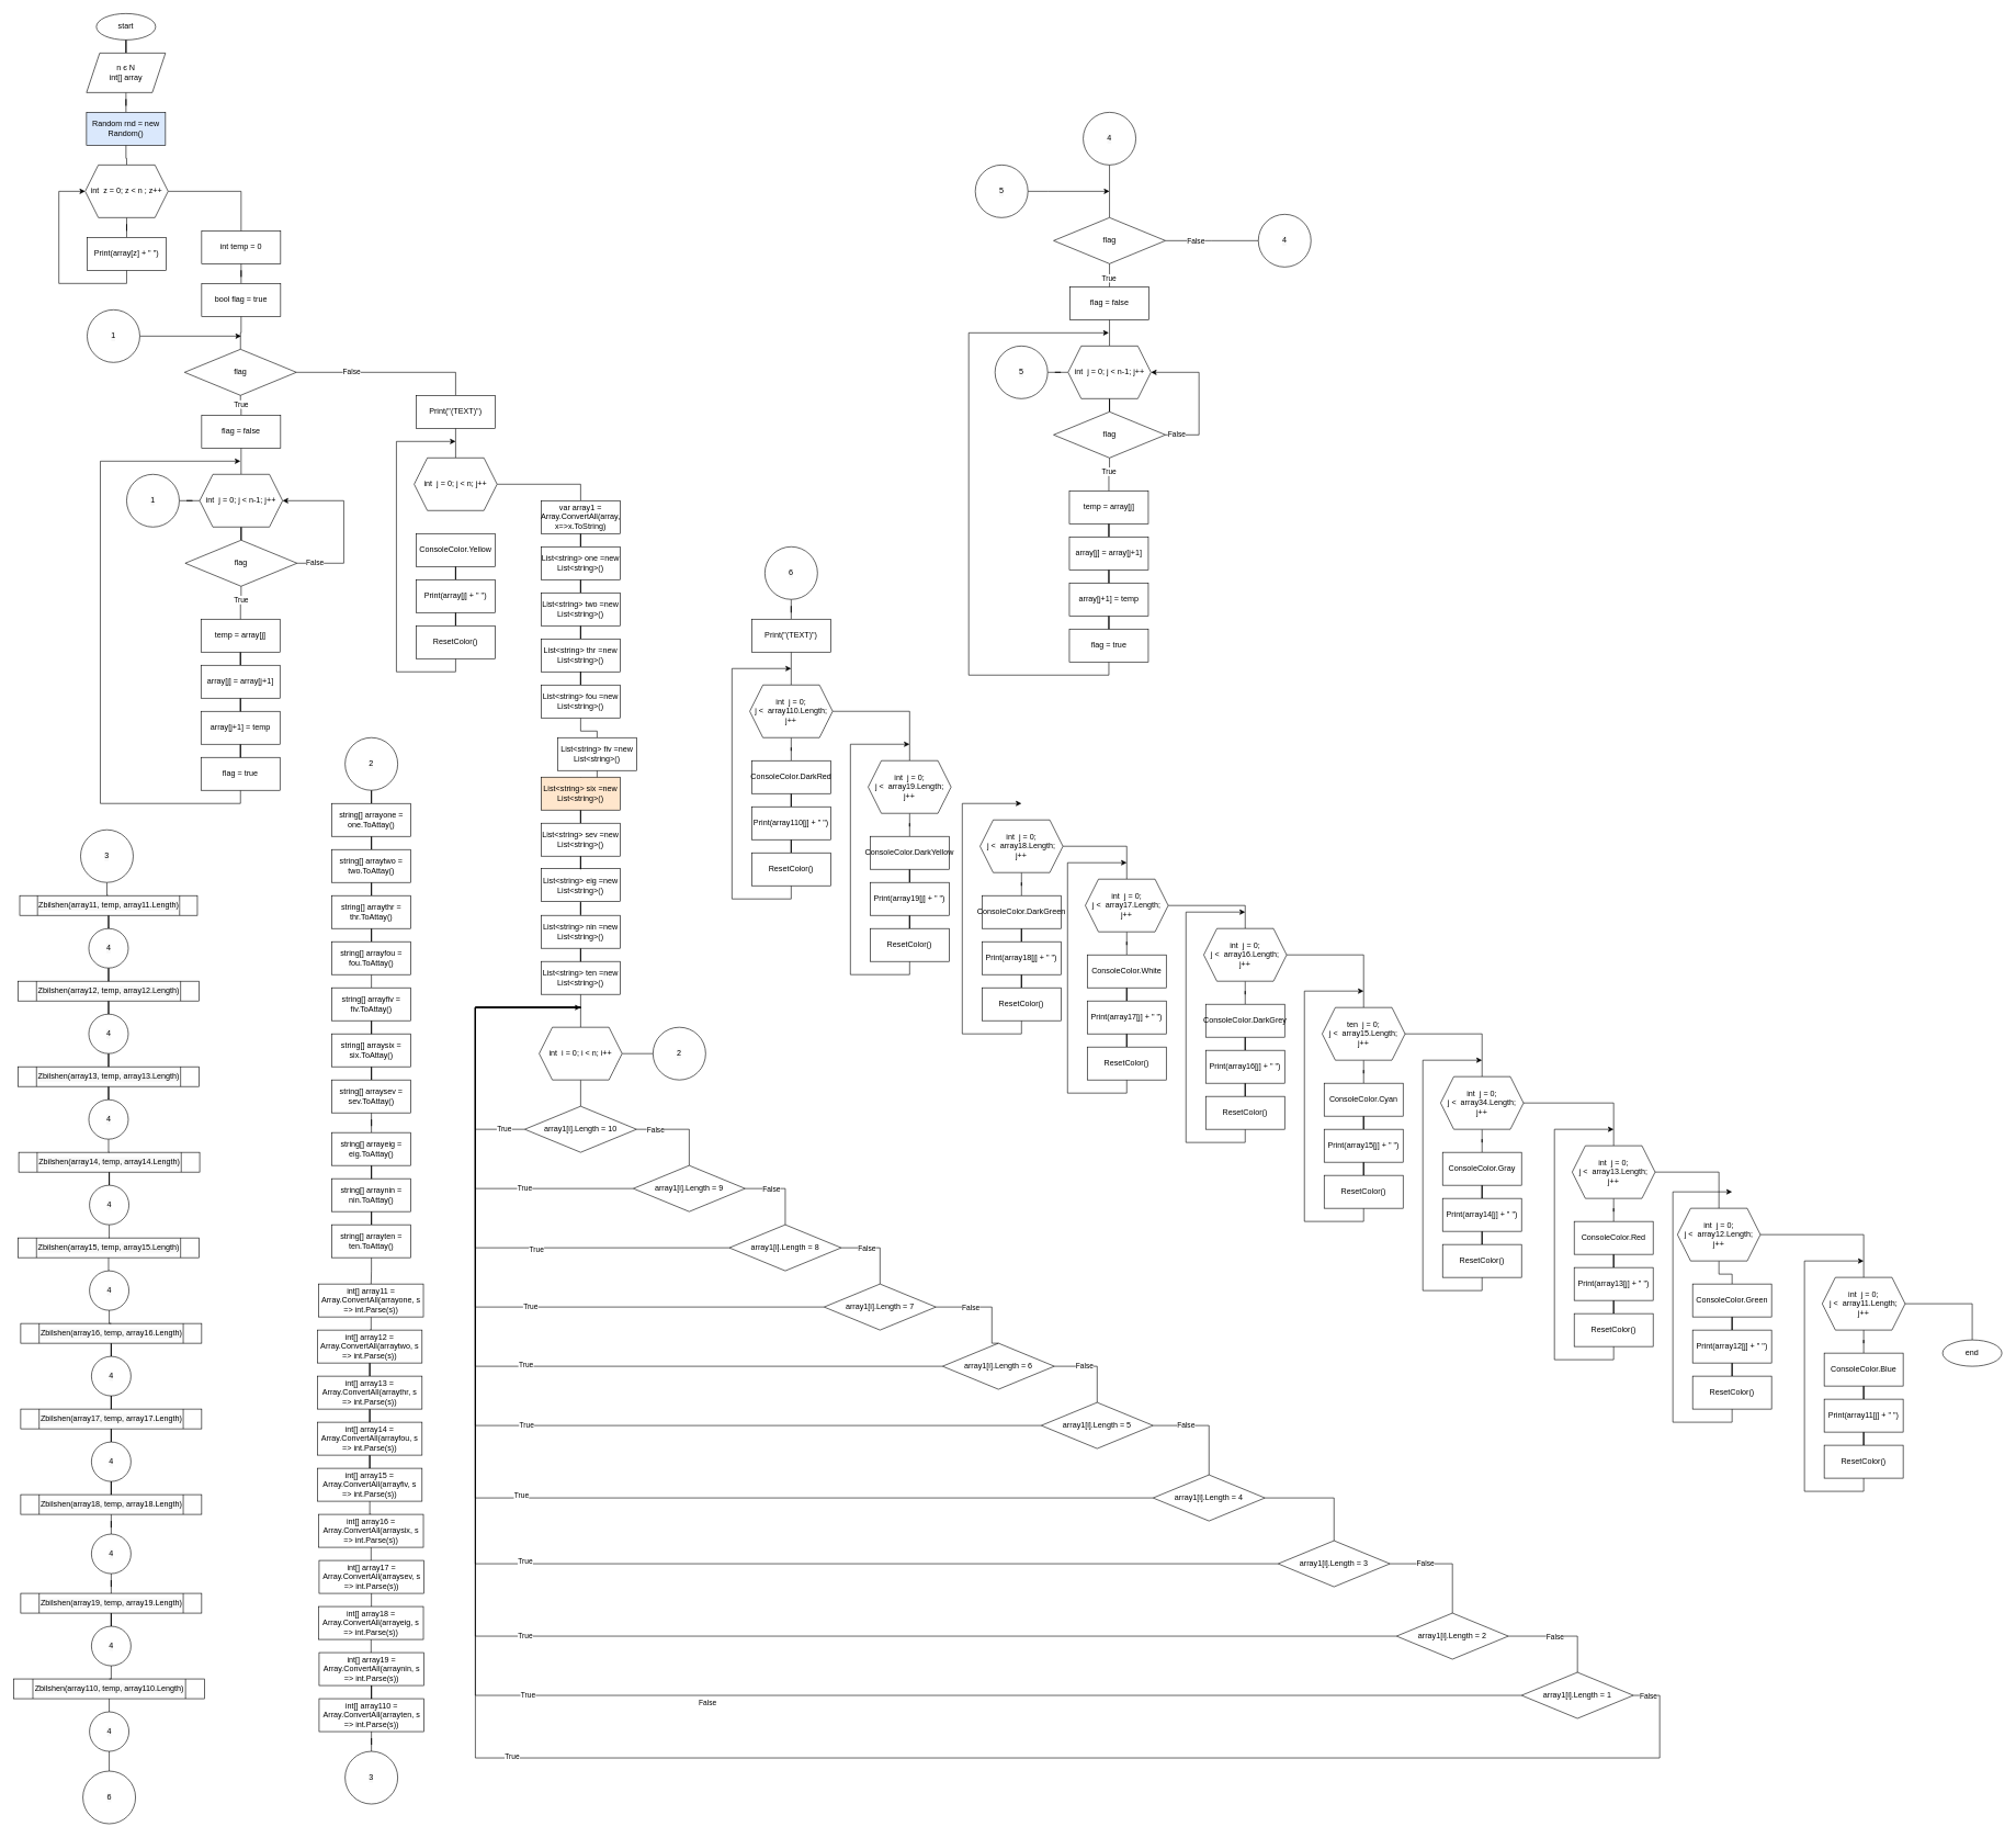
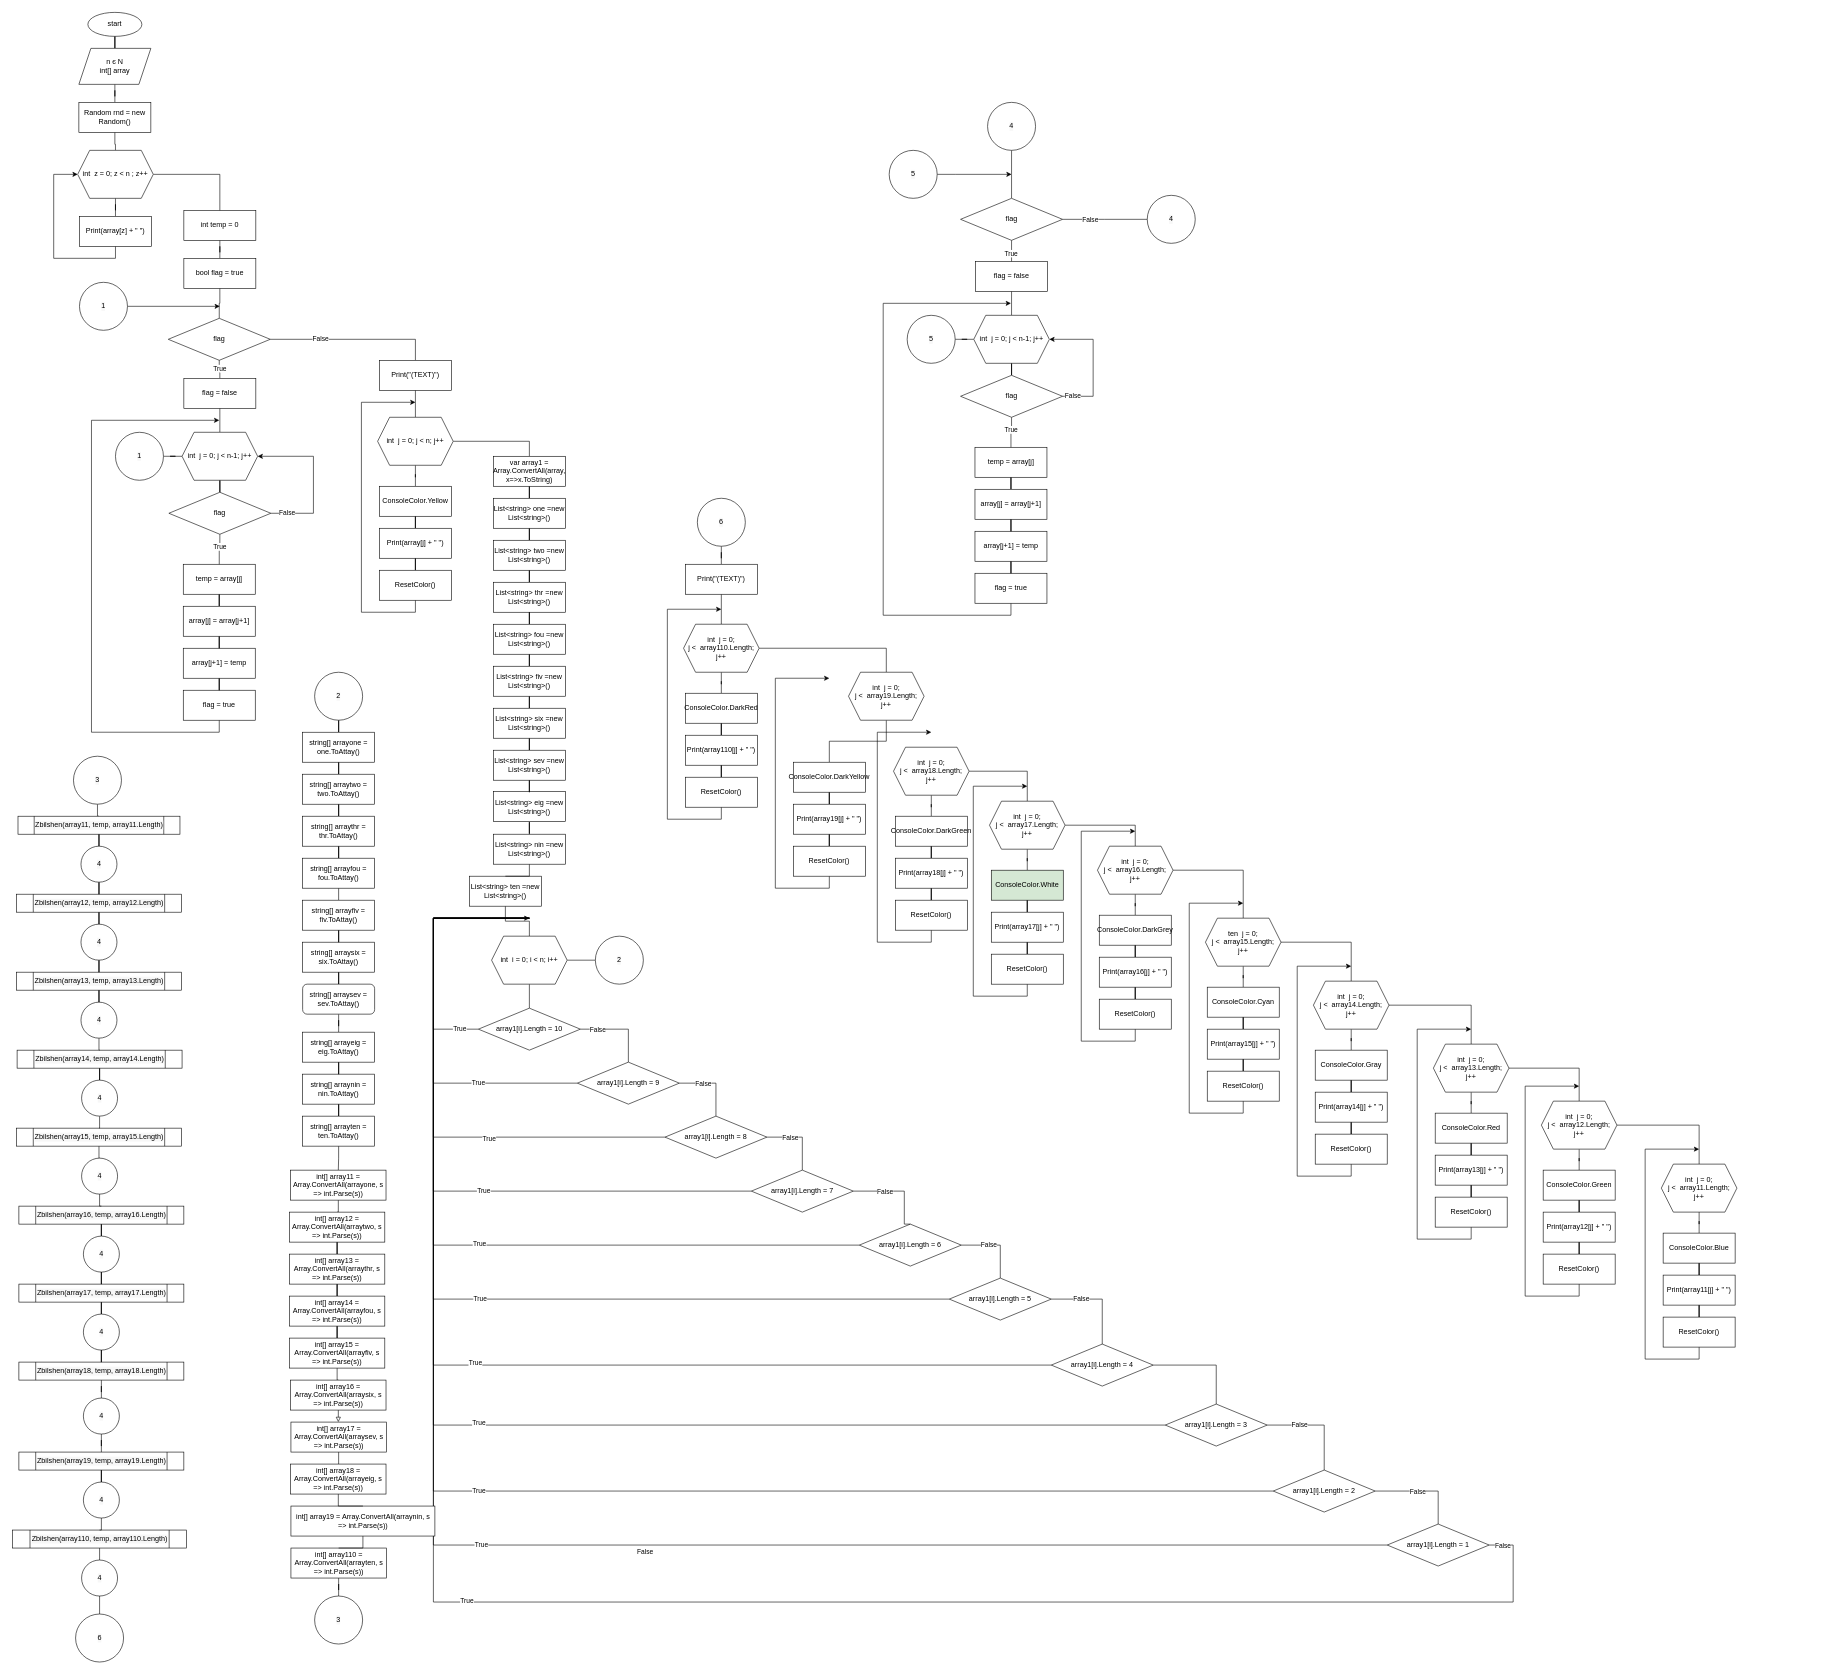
- <mxCell id="9" value="Random rnd = new Random()" style="rounded=0;whiteSpace=wrap;html=1;fillColor=#dae8fc;" vertex="1" parent="1"><mxGeometry x="131" y="170" width="120" height="50" as="geometry" /></mxCell>
+ <mxCell id="9" value="Random rnd = new Random()" style="rounded=0;whiteSpace=wrap;html=1;" vertex="1" parent="1"><mxGeometry x="131" y="170" width="120" height="50" as="geometry" /></mxCell>
+ <mxCell id="45" style="edgeStyle=orthogonalEdgeStyle;rounded=0;orthogonalLoop=1;jettySize=auto;html=1;endArrow=none;endFill=0;" edge="1" parent="1" source="47" target="49"><mxGeometry relative="1" as="geometry" /></mxCell>
- <mxCell id="65" value="List&amp;lt;string&amp;gt; fiv =new List&amp;lt;string&amp;gt;()" style="rounded=0;whiteSpace=wrap;html=1;" vertex="1" parent="1"><mxGeometry x="847" y="1120" width="120" height="50" as="geometry" /></mxCell>
+ <mxCell id="65" value="List&amp;lt;string&amp;gt; fiv =new List&amp;lt;string&amp;gt;()" style="rounded=0;whiteSpace=wrap;html=1;" vertex="1" parent="1"><mxGeometry x="822" y="1110" width="120" height="50" as="geometry" /></mxCell>
- <mxCell id="259" value="int&amp;nbsp; j = 0;&lt;br&gt;j &amp;lt; &amp;nbsp;array19.Length;&lt;br&gt;j++" style="shape=hexagon;perimeter=hexagonPerimeter2;whiteSpace=wrap;html=1;fixedSize=1;" vertex="1" parent="1"><mxGeometry x="1319" y="1155" width="126" height="80" as="geometry" /></mxCell>
+ <mxCell id="259" value="int&amp;nbsp; j = 0;&lt;br&gt;j &amp;lt; &amp;nbsp;array19.Length;&lt;br&gt;j++" style="shape=hexagon;perimeter=hexagonPerimeter2;whiteSpace=wrap;html=1;fixedSize=1;" vertex="1" parent="1"><mxGeometry x="1414" y="1120" width="126" height="80" as="geometry" /></mxCell>
- <mxCell id="67" value="List&amp;lt;string&amp;gt; six =new List&amp;lt;string&amp;gt;()" style="rounded=0;whiteSpace=wrap;html=1;fillColor=#ffe6cc;" vertex="1" parent="1"><mxGeometry x="822" y="1180" width="120" height="50" as="geometry" /></mxCell>
+ <mxCell id="67" value="List&amp;lt;string&amp;gt; six =new List&amp;lt;string&amp;gt;()" style="rounded=0;whiteSpace=wrap;html=1;" vertex="1" parent="1"><mxGeometry x="822" y="1180" width="120" height="50" as="geometry" /></mxCell>
- <mxCell id="279" value="ConsoleColor.White" style="rounded=0;whiteSpace=wrap;html=1;" vertex="1" parent="1"><mxGeometry x="1652" y="1450" width="120" height="50" as="geometry" /></mxCell>
+ <mxCell id="279" value="ConsoleColor.White" style="rounded=0;whiteSpace=wrap;html=1;fillColor=#d5e8d4;" vertex="1" parent="1"><mxGeometry x="1652" y="1450" width="120" height="50" as="geometry" /></mxCell>
- <mxCell id="69" value="List&amp;lt;string&amp;gt; ten =new List&amp;lt;string&amp;gt;()" style="rounded=0;whiteSpace=wrap;html=1;" vertex="1" parent="1"><mxGeometry x="822" y="1460" width="120" height="50" as="geometry" /></mxCell>
+ <mxCell id="69" value="List&amp;lt;string&amp;gt; ten =new List&amp;lt;string&amp;gt;()" style="rounded=0;whiteSpace=wrap;html=1;" vertex="1" parent="1"><mxGeometry x="782" y="1460" width="120" height="50" as="geometry" /></mxCell>
- <mxCell id="145" value="string[] arraysev = sev.ToAttay()" style="rounded=0;whiteSpace=wrap;html=1;" vertex="1" parent="1"><mxGeometry x="504" y="1640" width="120" height="50" as="geometry" /></mxCell>
+ <mxCell id="145" value="string[] arraysev = sev.ToAttay()" style="whiteSpace=wrap;html=1;rounded=1;" vertex="1" parent="1"><mxGeometry x="504" y="1640" width="120" height="50" as="geometry" /></mxCell>
- <mxCell id="304" value="int&amp;nbsp; j = 0;&lt;br&gt;j &amp;lt; &amp;nbsp;array34.Length;&lt;br&gt;j++" style="shape=hexagon;perimeter=hexagonPerimeter2;whiteSpace=wrap;html=1;fixedSize=1;" vertex="1" parent="1"><mxGeometry x="2189" y="1635" width="126" height="80" as="geometry" /></mxCell>
+ <mxCell id="304" value="int&amp;nbsp; j = 0;&lt;br&gt;j &amp;lt; &amp;nbsp;array14.Length;&lt;br&gt;j++" style="shape=hexagon;perimeter=hexagonPerimeter2;whiteSpace=wrap;html=1;fixedSize=1;" vertex="1" parent="1"><mxGeometry x="2189" y="1635" width="126" height="80" as="geometry" /></mxCell>
- <mxCell id="322" value="int&amp;nbsp; j = 0;&lt;br&gt;j &amp;lt; &amp;nbsp;array12.Length;&lt;br&gt;j++" style="shape=hexagon;perimeter=hexagonPerimeter2;whiteSpace=wrap;html=1;fixedSize=1;" vertex="1" parent="1"><mxGeometry x="2549" y="1835" width="126" height="80" as="geometry" /></mxCell>
+ <mxCell id="322" value="int&amp;nbsp; j = 0;&lt;br&gt;j &amp;lt; &amp;nbsp;array12.Length;&lt;br&gt;j++" style="shape=hexagon;perimeter=hexagonPerimeter2;whiteSpace=wrap;html=1;fixedSize=1;" vertex="1" parent="1"><mxGeometry x="2569" y="1835" width="126" height="80" as="geometry" /></mxCell>
- <mxCell id="330" style="edgeStyle=orthogonalEdgeStyle;rounded=0;orthogonalLoop=1;jettySize=auto;html=1;entryX=0.5;entryY=0;entryDx=0;entryDy=0;endArrow=none;endFill=0;" edge="1" parent="1" source="331" target="338"><mxGeometry relative="1" as="geometry" /></mxCell>
- <mxCell id="338" value="end" style="ellipse;whiteSpace=wrap;html=1;" vertex="1" parent="1"><mxGeometry x="2952" y="2035" width="90" height="40" as="geometry" /></mxCell>
- <mxCell id="163" style="edgeStyle=orthogonalEdgeStyle;rounded=0;orthogonalLoop=1;jettySize=auto;html=1;endArrow=none;endFill=0;" edge="1" parent="1" source="164" target="166"><mxGeometry relative="1" as="geometry" /></mxCell>
+ <mxCell id="163" style="edgeStyle=orthogonalEdgeStyle;rounded=0;orthogonalLoop=1;jettySize=auto;html=1;endArrow=block;endFill=0;" edge="1" parent="1" source="164" target="166"><mxGeometry relative="1" as="geometry" /></mxCell>
- <mxCell id="170" value="int[] array19 = Array.ConvertAll(arraynin, s =&amp;gt; int.Parse(s))" style="rounded=0;whiteSpace=wrap;html=1;" vertex="1" parent="1"><mxGeometry x="484.5" y="2510" width="159" height="50" as="geometry" /></mxCell>
+ <mxCell id="170" value="int[] array19 = Array.ConvertAll(arraynin, s =&amp;gt; int.Parse(s))" style="rounded=0;whiteSpace=wrap;html=1;" vertex="1" parent="1"><mxGeometry x="484.5" y="2510" width="240" height="50" as="geometry" /></mxCell>
